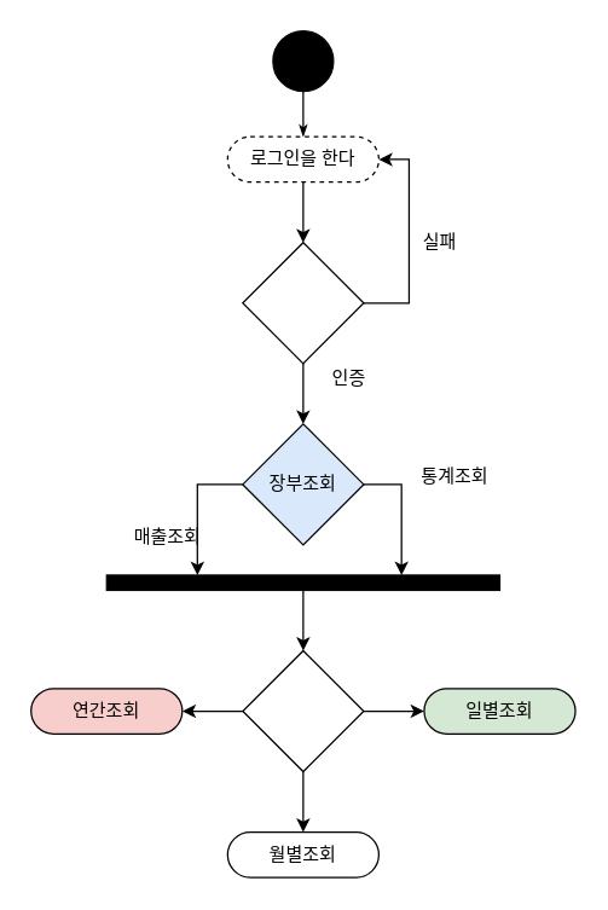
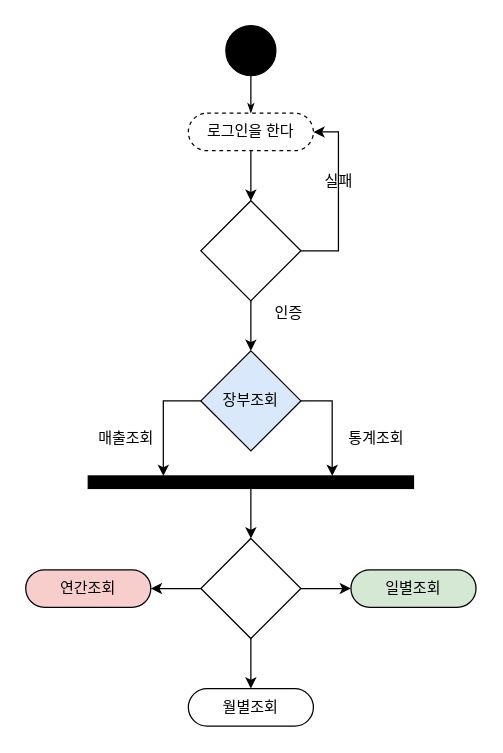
- <mxCell id="11" value="실패" style="text;html=1;align=center;verticalAlign=middle;resizable=0;points=[];;autosize=1;" vertex="1" parent="1"><mxGeometry x="270" y="150" width="40" height="20" as="geometry" /></mxCell>
+ <mxCell id="11" value="실패" style="text;html=1;align=center;verticalAlign=middle;resizable=0;points=[];;autosize=1;" vertex="1" parent="1"><mxGeometry x="250" y="135" width="40" height="20" as="geometry" /></mxCell>
- <mxCell id="16" value="통계조회" style="text;html=1;align=center;verticalAlign=middle;resizable=0;points=[];;autosize=1;" vertex="1" parent="1"><mxGeometry x="270" y="305" width="60" height="20" as="geometry" /></mxCell>
+ <mxCell id="16" value="통계조회" style="text;html=1;align=center;verticalAlign=middle;resizable=0;points=[];;autosize=1;" vertex="1" parent="1"><mxGeometry x="270" y="340" width="60" height="20" as="geometry" /></mxCell>
- <mxCell id="17" value="매출조회" style="text;html=1;align=center;verticalAlign=middle;resizable=0;points=[];;autosize=1;" vertex="1" parent="1"><mxGeometry x="80" y="345" width="60" height="20" as="geometry" /></mxCell>
+ <mxCell id="17" value="매출조회" style="text;html=1;align=center;verticalAlign=middle;resizable=0;points=[];;autosize=1;" vertex="1" parent="1"><mxGeometry x="70" y="340" width="60" height="20" as="geometry" /></mxCell>
